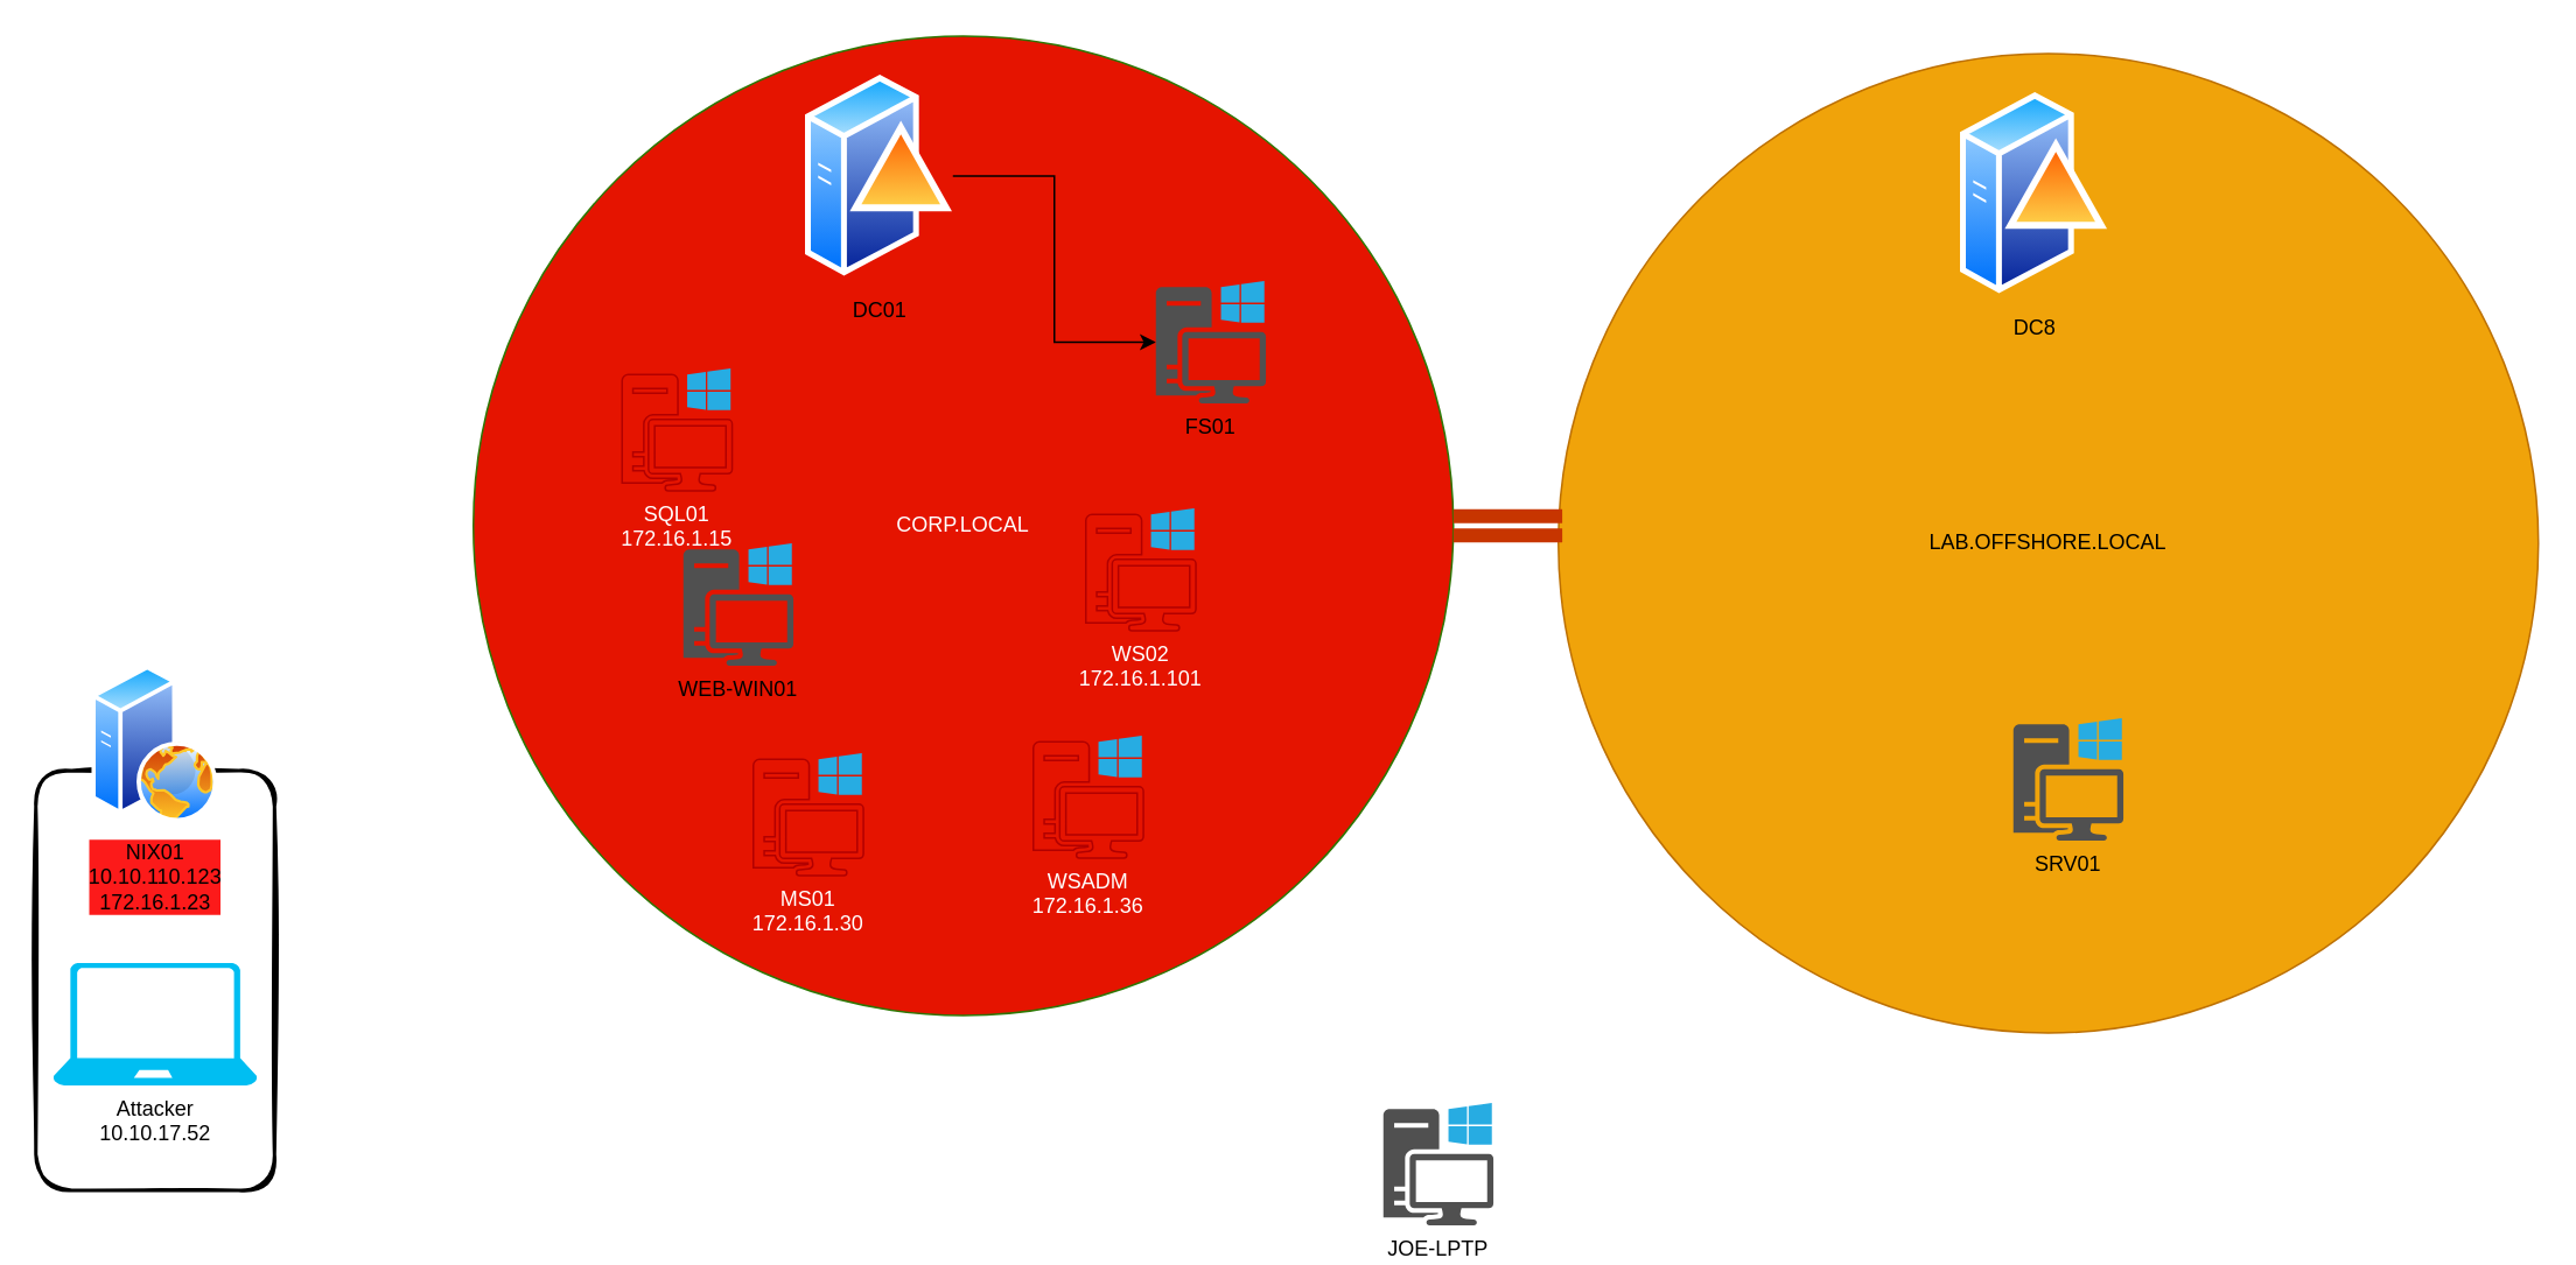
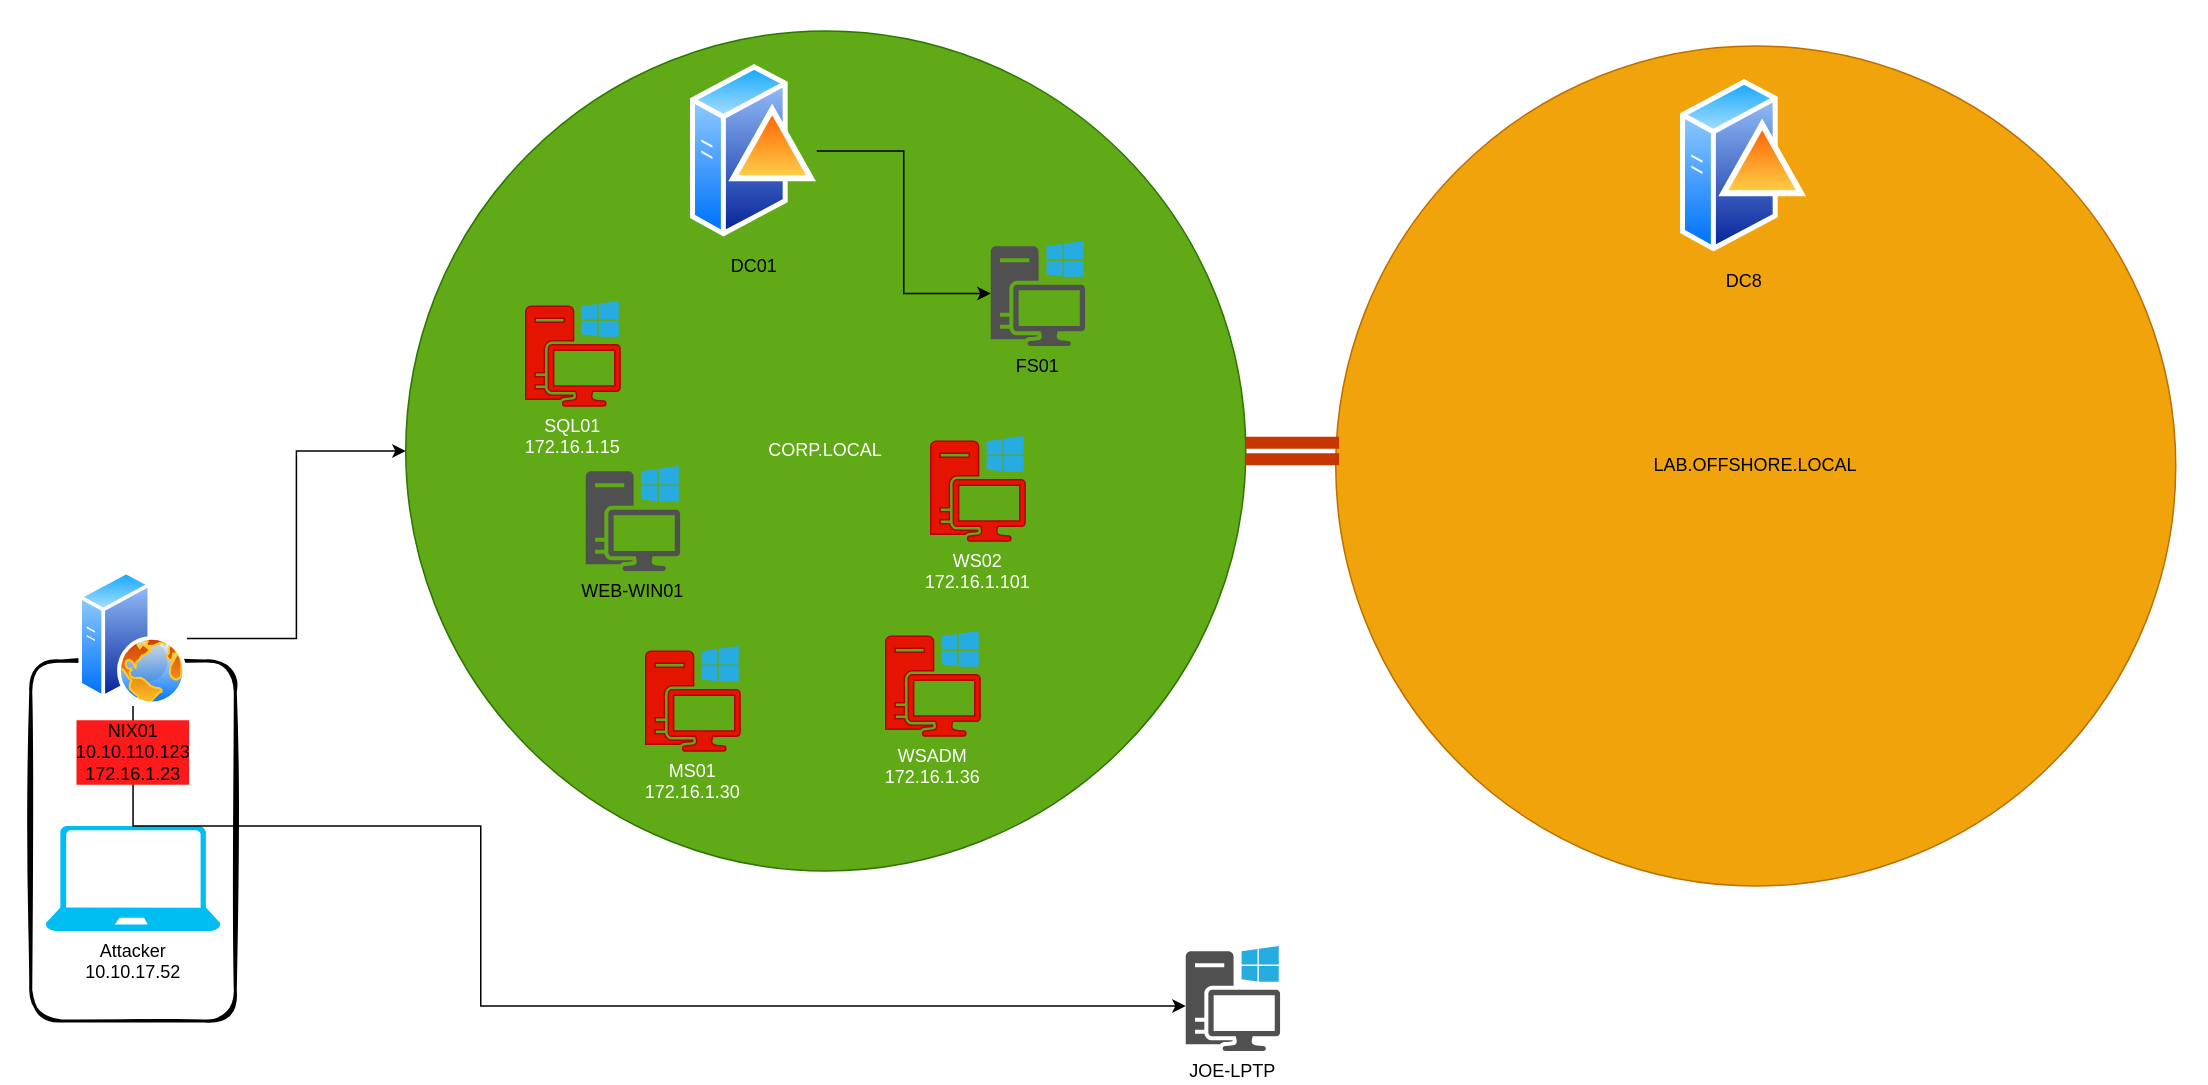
- <mxCell id="10" value="SQL01&lt;div&gt;172.16.1.15&lt;/div&gt;" style="sketch=0;pointerEvents=1;shadow=0;dashed=0;html=1;strokeColor=#B20000;fillColor=#e51400;labelPosition=center;verticalLabelPosition=bottom;verticalAlign=top;outlineConnect=0;align=center;shape=mxgraph.office.devices.workstation_pc;fontColor=#ffffff;" parent="1" vertex="1"><mxGeometry x="355" y="210" width="62.88" height="70" as="geometry" /></mxCell>
+ <mxCell id="10" value="SQL01&lt;div&gt;172.16.1.15&lt;/div&gt;" style="sketch=0;pointerEvents=1;shadow=0;dashed=0;html=1;strokeColor=#B20000;fillColor=#e51400;labelPosition=center;verticalLabelPosition=bottom;verticalAlign=top;outlineConnect=0;align=center;shape=mxgraph.office.devices.workstation_pc;fontColor=#ffffff;" parent="1" vertex="1"><mxGeometry x="350" y="200" width="62.88" height="70" as="geometry" /></mxCell>
- <mxCell id="7" value="CORP.LOCAL" style="ellipse;whiteSpace=wrap;html=1;aspect=fixed;fillColor=#e51400;fontColor=#ffffff;strokeColor=#2D7600;" parent="1" vertex="1"><mxGeometry x="270" y="20" width="560" height="560" as="geometry" /></mxCell>
+ <mxCell id="7" value="CORP.LOCAL" style="ellipse;whiteSpace=wrap;html=1;aspect=fixed;fillColor=#60a917;fontColor=#ffffff;strokeColor=#2D7600;" parent="1" vertex="1"><mxGeometry x="270" y="20" width="560" height="560" as="geometry" /></mxCell>
+ <mxCell id="4" style="edgeStyle=orthogonalEdgeStyle;rounded=0;orthogonalLoop=1;jettySize=auto;html=1;" parent="1" source="6" target="7" edge="1"><mxGeometry relative="1" as="geometry" /></mxCell>
- <mxCell id="19" value="SRV01" style="sketch=0;pointerEvents=1;shadow=0;dashed=0;html=1;strokeColor=none;fillColor=#505050;labelPosition=center;verticalLabelPosition=bottom;verticalAlign=top;outlineConnect=0;align=center;shape=mxgraph.office.devices.workstation_pc;" vertex="1" parent="1"><mxGeometry x="1150" y="410" width="62.88" height="70" as="geometry" /></mxCell>
+ <mxCell id="5" style="edgeStyle=orthogonalEdgeStyle;rounded=0;orthogonalLoop=1;jettySize=auto;html=1;" edge="1" parent="1" source="6" target="16"><mxGeometry relative="1" as="geometry"><Array as="points"><mxPoint x="88" y="550" /><mxPoint x="320" y="550" /><mxPoint x="320" y="670" /></Array></mxGeometry></mxCell>
